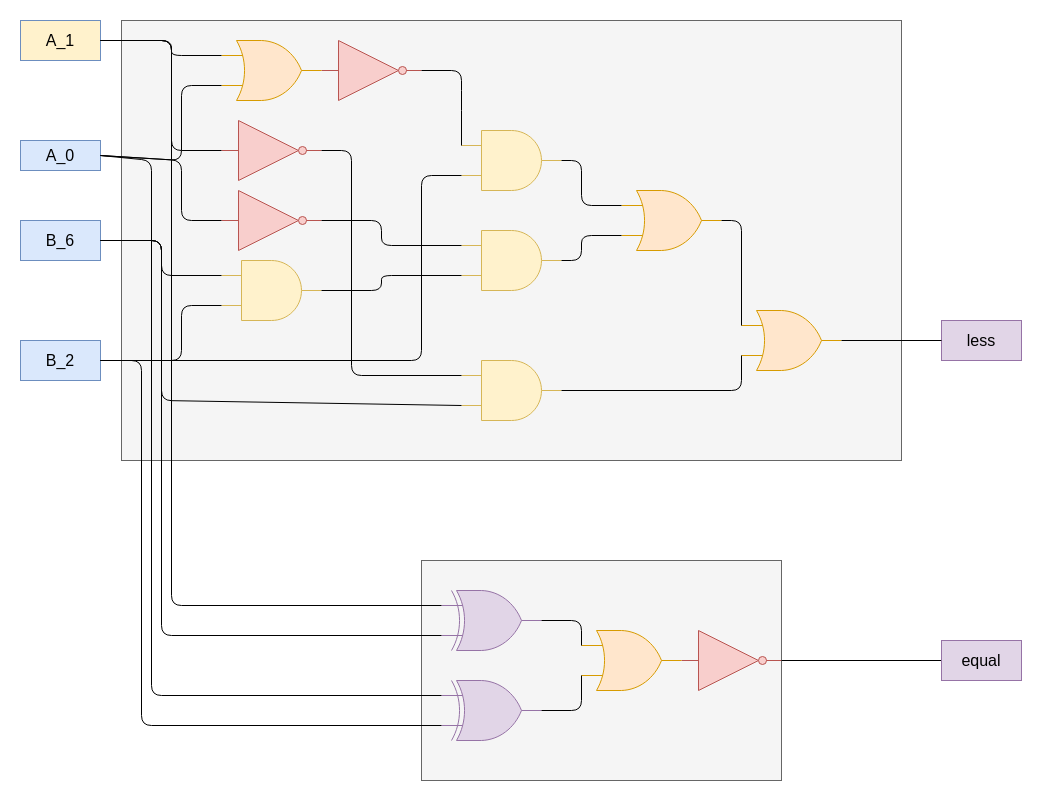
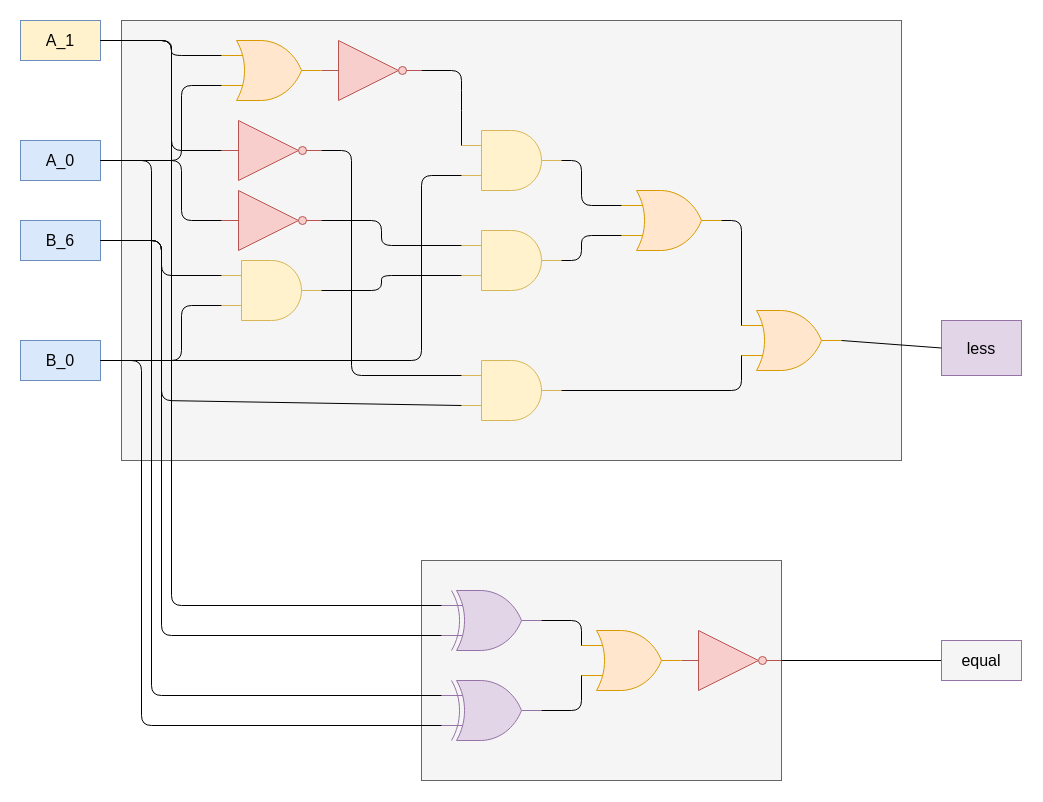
- <mxCell id="8" value="&lt;font style=&quot;font-size: 16px;&quot;&gt;A_0&lt;/font&gt;" style="whiteSpace=wrap;html=1;fillColor=#dae8fc;strokeColor=#6c8ebf;" vertex="1" parent="1"><mxGeometry x="20" y="140" width="80" height="30" as="geometry" /></mxCell>
+ <mxCell id="8" value="&lt;font style=&quot;font-size: 16px;&quot;&gt;A_0&lt;/font&gt;" style="whiteSpace=wrap;html=1;fillColor=#dae8fc;strokeColor=#6c8ebf;" vertex="1" parent="1"><mxGeometry x="20" y="140" width="80" height="40" as="geometry" /></mxCell>
- <mxCell id="14" value="&lt;font style=&quot;font-size: 16px;&quot;&gt;less&lt;/font&gt;" style="whiteSpace=wrap;html=1;fillColor=#e1d5e7;strokeColor=#9673a6;" vertex="1" parent="1"><mxGeometry x="941" y="320" width="80" height="40" as="geometry" /></mxCell>
+ <mxCell id="14" value="&lt;font style=&quot;font-size: 16px;&quot;&gt;less&lt;/font&gt;" style="whiteSpace=wrap;html=1;fillColor=#e1d5e7;strokeColor=#9673a6;" vertex="1" parent="1"><mxGeometry x="941" y="320" width="80" height="55" as="geometry" /></mxCell>
- <mxCell id="10" value="&lt;font style=&quot;font-size: 16px;&quot;&gt;B_2&lt;/font&gt;" style="whiteSpace=wrap;html=1;fillColor=#dae8fc;strokeColor=#6c8ebf;" vertex="1" parent="1"><mxGeometry x="20" y="340" width="80" height="40" as="geometry" /></mxCell>
+ <mxCell id="10" value="&lt;font style=&quot;font-size: 16px;&quot;&gt;B_0&lt;/font&gt;" style="whiteSpace=wrap;html=1;fillColor=#dae8fc;strokeColor=#6c8ebf;" vertex="1" parent="1"><mxGeometry x="20" y="340" width="80" height="40" as="geometry" /></mxCell>
- <mxCell id="47" value="&lt;font style=&quot;font-size: 16px;&quot;&gt;equal&lt;/font&gt;" style="whiteSpace=wrap;html=1;fillColor=#e1d5e7;strokeColor=#9673a6;" vertex="1" parent="1"><mxGeometry x="941" y="640" width="80" height="40" as="geometry" /></mxCell>
+ <mxCell id="47" value="&lt;font style=&quot;font-size: 16px;&quot;&gt;equal&lt;/font&gt;" style="whiteSpace=wrap;html=1;fillColor=#f5f5f5;strokeColor=#9673a6;" vertex="1" parent="1"><mxGeometry x="941" y="640" width="80" height="40" as="geometry" /></mxCell>
